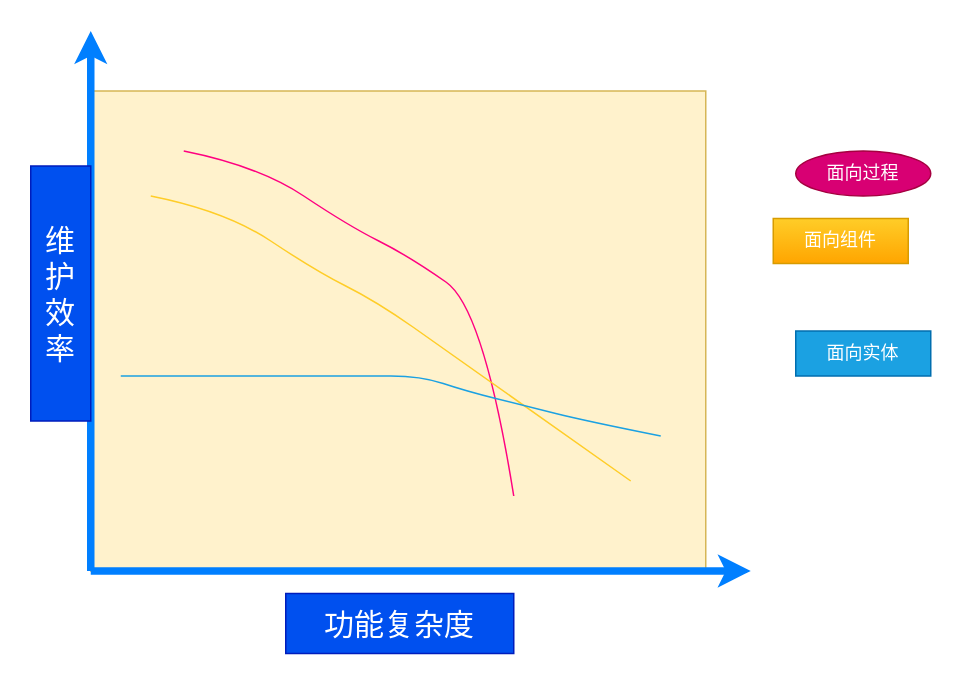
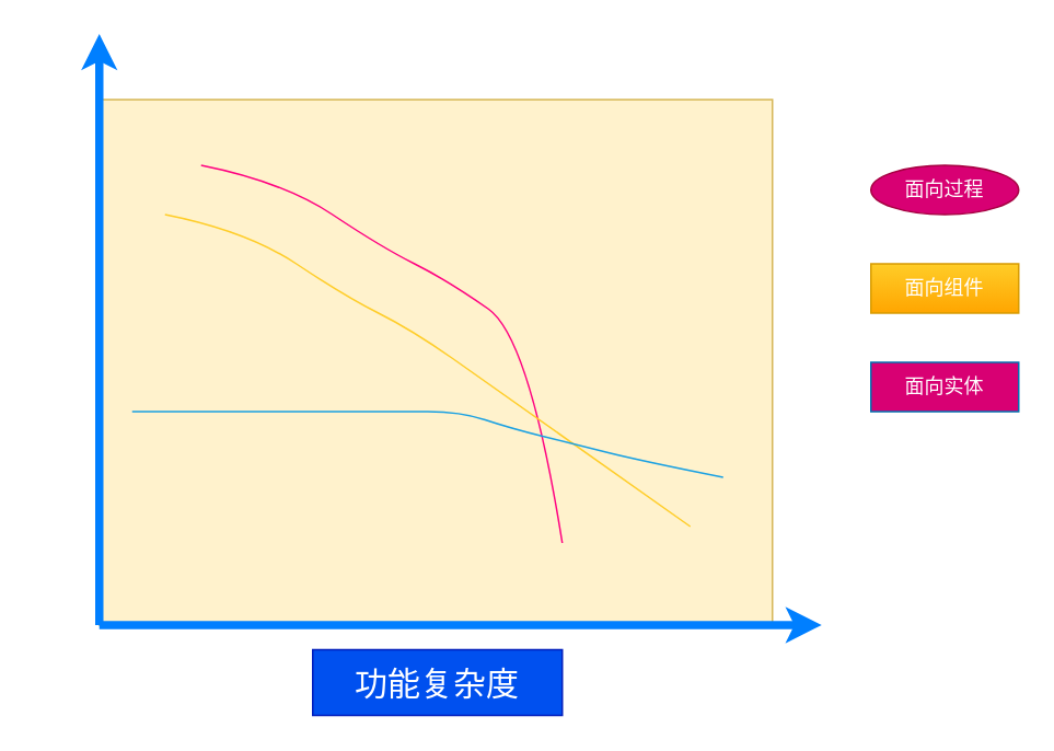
- <mxCell id="8" value="面向组件" style="rounded=0;whiteSpace=wrap;html=1;fillColor=#ffcd28;strokeColor=#d79b00;gradientColor=#ffa500;fontColor=#FFFFFF;" vertex="1" parent="1"><mxGeometry x="515" y="145" width="90" height="30" as="geometry" /></mxCell>
+ <mxCell id="8" value="面向组件" style="rounded=0;whiteSpace=wrap;html=1;fillColor=#ffcd28;strokeColor=#d79b00;gradientColor=#ffa500;fontColor=#FFFFFF;" vertex="1" parent="1"><mxGeometry x="530" y="160" width="90" height="30" as="geometry" /></mxCell>
- <mxCell id="5" value="维护效率" style="rounded=0;whiteSpace=wrap;html=1;fillColor=#0050ef;strokeColor=#001DBC;fontColor=#ffffff;fontSize=20;" vertex="1" parent="1"><mxGeometry x="20" y="110" width="40" height="170" as="geometry" /></mxCell>
- <mxCell id="9" value="面向实体" style="rounded=0;whiteSpace=wrap;html=1;fillColor=#1ba1e2;strokeColor=#006EAF;fontColor=#ffffff;" vertex="1" parent="1"><mxGeometry x="530" y="220" width="90" height="30" as="geometry" /></mxCell>
+ <mxCell id="9" value="面向实体" style="rounded=0;whiteSpace=wrap;html=1;fillColor=#d80073;strokeColor=#006EAF;fontColor=#ffffff;" vertex="1" parent="1"><mxGeometry x="530" y="220" width="90" height="30" as="geometry" /></mxCell>
